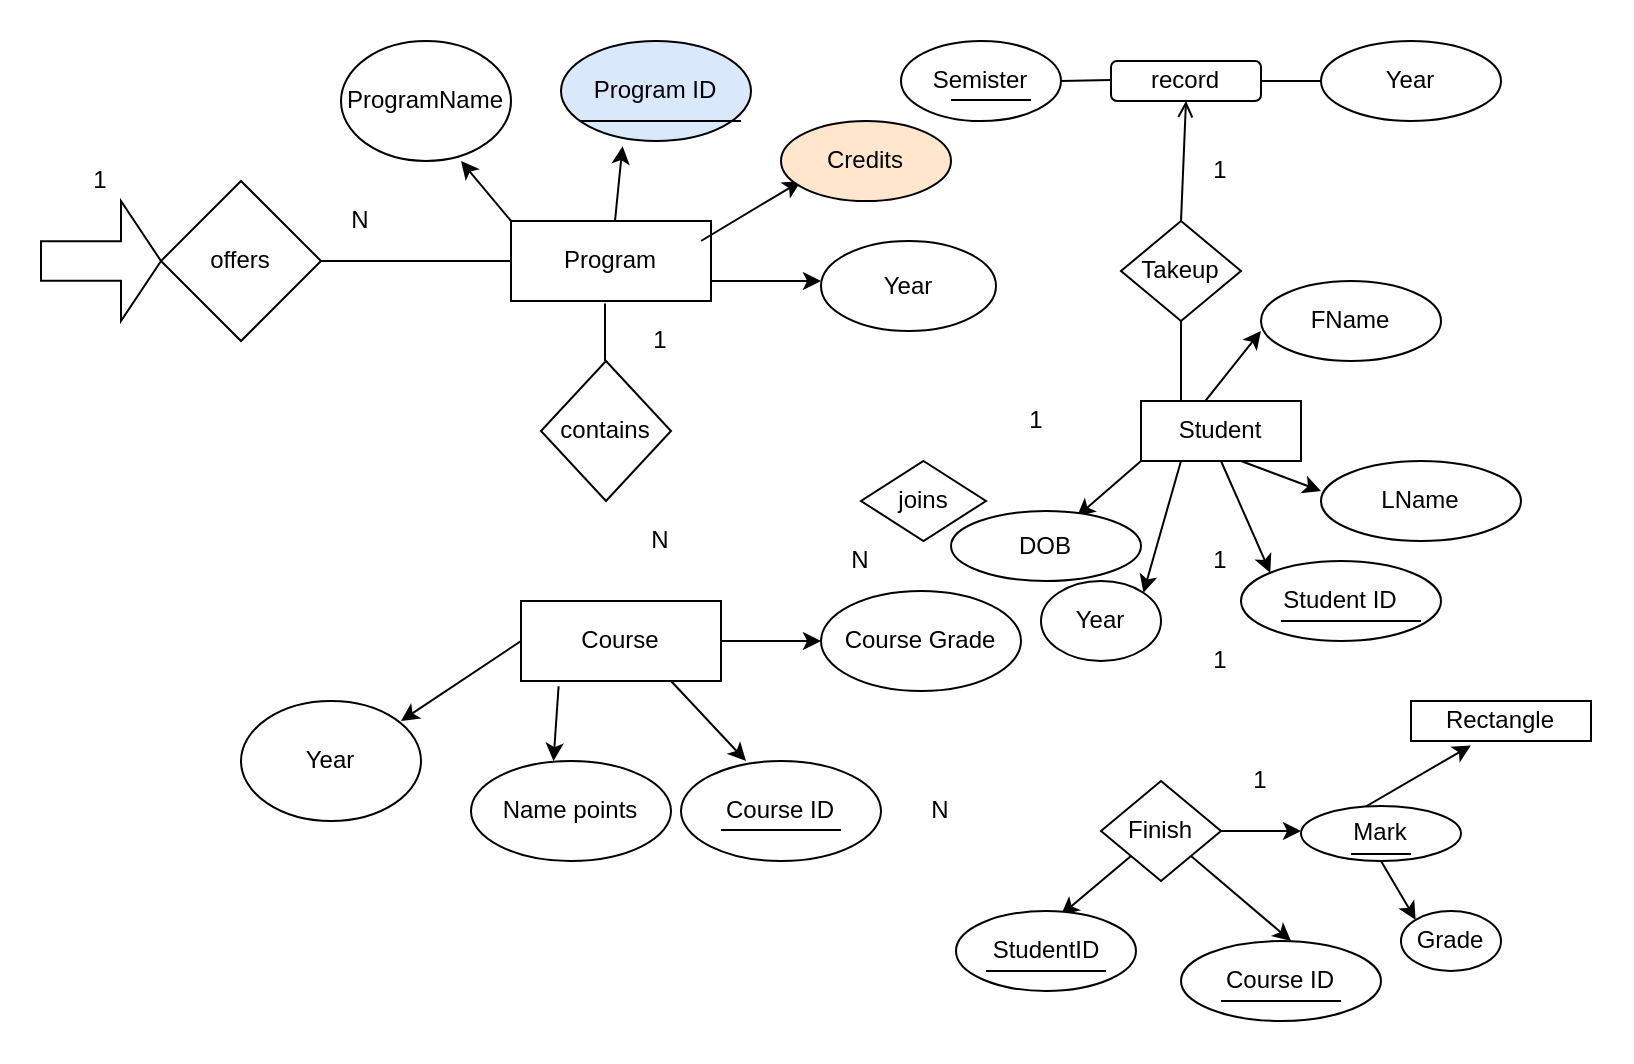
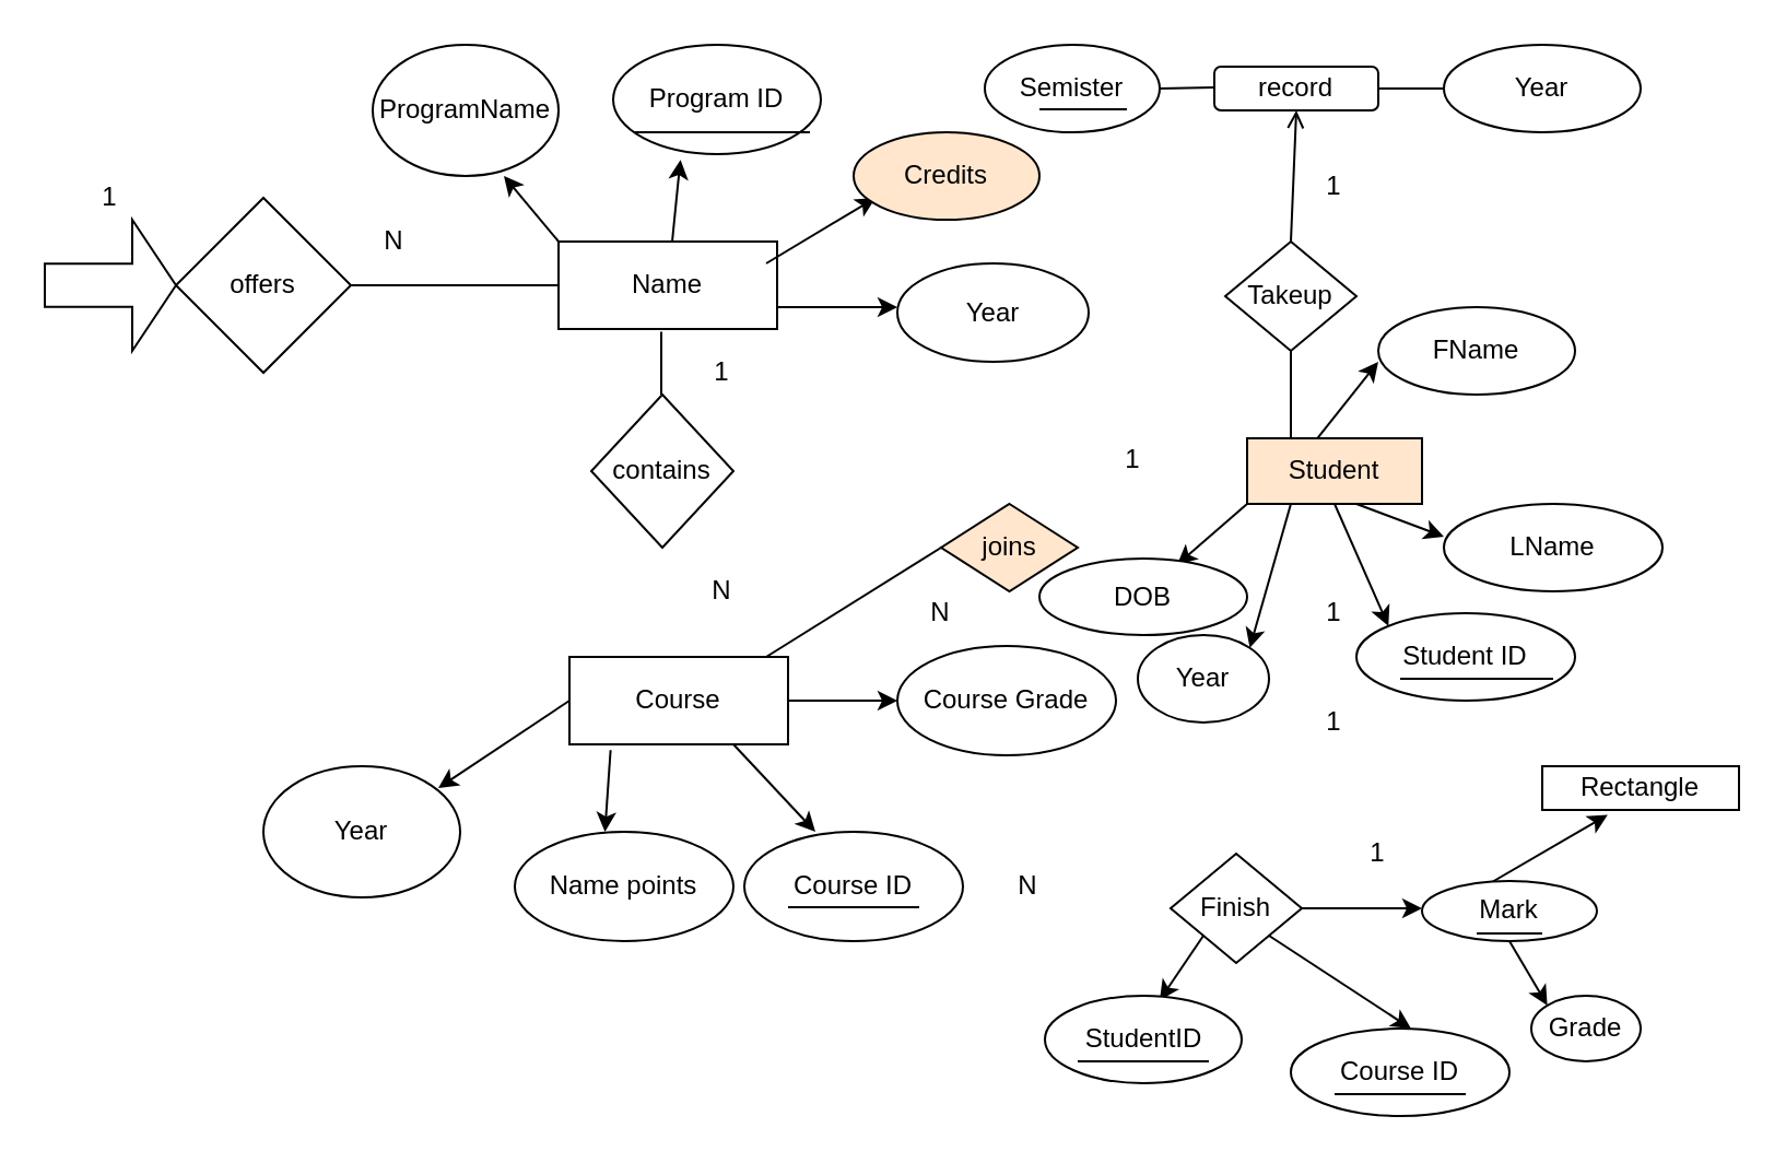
- <mxCell id="41" value="Program ID" style="ellipse;whiteSpace=wrap;html=1;fillColor=#dae8fc;" parent="1" vertex="1"><mxGeometry x="280" y="20" width="95" height="50" as="geometry" /></mxCell>
+ <mxCell id="41" value="Program ID" style="ellipse;whiteSpace=wrap;html=1;" parent="1" vertex="1"><mxGeometry x="280" y="20" width="95" height="50" as="geometry" /></mxCell>
- <mxCell id="2" value="Program" style="rounded=0;whiteSpace=wrap;html=1;" parent="1" vertex="1"><mxGeometry x="255" y="110" width="100" height="40" as="geometry" /></mxCell>
+ <mxCell id="2" value="Name" style="rounded=0;whiteSpace=wrap;html=1;" parent="1" vertex="1"><mxGeometry x="255" y="110" width="100" height="40" as="geometry" /></mxCell>
- <mxCell id="19" value="Student" style="rounded=0;whiteSpace=wrap;html=1;" parent="1" vertex="1"><mxGeometry x="570" y="200" width="80" height="30" as="geometry" /></mxCell>
+ <mxCell id="19" value="Student" style="rounded=0;whiteSpace=wrap;html=1;fillColor=#ffe6cc;" parent="1" vertex="1"><mxGeometry x="570" y="200" width="80" height="30" as="geometry" /></mxCell>
- <mxCell id="21" value="joins" style="rhombus;whiteSpace=wrap;html=1;" parent="1" vertex="1"><mxGeometry x="430" y="230" width="62.5" height="40" as="geometry" /></mxCell>
+ <mxCell id="21" value="joins" style="rhombus;whiteSpace=wrap;html=1;fillColor=#ffe6cc;" parent="1" vertex="1"><mxGeometry x="430" y="230" width="62.5" height="40" as="geometry" /></mxCell>
+ <mxCell id="22" value="" style="endArrow=none;html=1;exitX=0.9;exitY=0;exitDx=0;exitDy=0;exitPerimeter=0;entryX=0;entryY=0.5;entryDx=0;entryDy=0;" parent="1" source="9" target="21" edge="1"><mxGeometry width="50" height="50" relative="1" as="geometry"><mxPoint x="340" y="280" as="sourcePoint" /><mxPoint x="440" y="260" as="targetPoint" /></mxGeometry></mxCell>
- <mxCell id="35" value="Finish" style="rhombus;whiteSpace=wrap;html=1;" parent="1" vertex="1"><mxGeometry x="550" y="390" width="60" height="50" as="geometry" /></mxCell>
+ <mxCell id="35" value="Finish" style="rhombus;whiteSpace=wrap;html=1;" parent="1" vertex="1"><mxGeometry x="535" y="390" width="60" height="50" as="geometry" /></mxCell>
